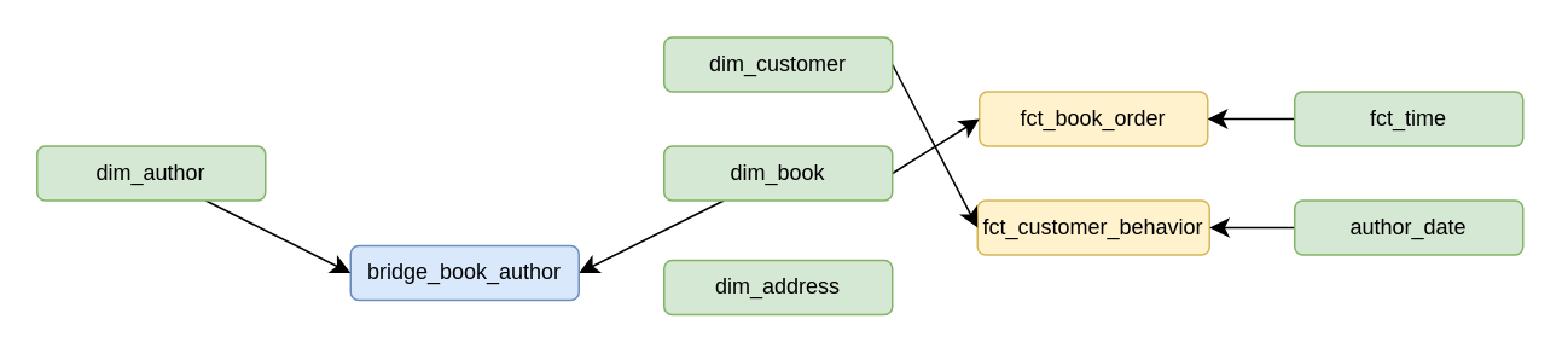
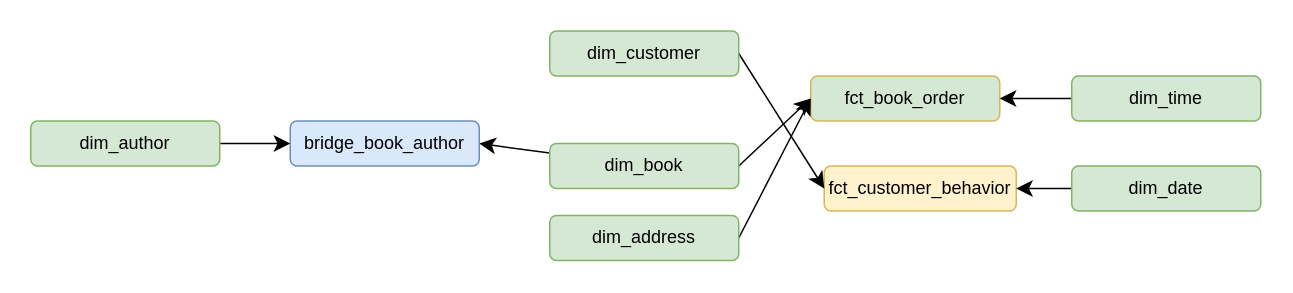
- <mxCell id="2" value="fct_book_order" style="rounded=1;whiteSpace=wrap;html=1;fillColor=#fff2cc;strokeColor=#d6b656;" vertex="1" parent="1"><mxGeometry x="540" y="50" width="126" height="30" as="geometry" /></mxCell>
+ <mxCell id="2" value="fct_book_order" style="rounded=1;whiteSpace=wrap;html=1;fillColor=#d5e8d4;strokeColor=#d6b656;" vertex="1" parent="1"><mxGeometry x="540" y="50" width="126" height="30" as="geometry" /></mxCell>
- <mxCell id="7" value="fct_time" style="rounded=1;whiteSpace=wrap;html=1;fillColor=#d5e8d4;strokeColor=#82b366;" vertex="1" parent="1"><mxGeometry x="714" y="50" width="126" height="30" as="geometry" /></mxCell>
+ <mxCell id="7" value="dim_time" style="rounded=1;whiteSpace=wrap;html=1;fillColor=#d5e8d4;strokeColor=#82b366;" vertex="1" parent="1"><mxGeometry x="714" y="50" width="126" height="30" as="geometry" /></mxCell>
- <mxCell id="14" value="&lt;div&gt;dim_book&lt;/div&gt;" style="rounded=1;whiteSpace=wrap;html=1;fillColor=#d5e8d4;strokeColor=#82b366;" vertex="1" parent="1"><mxGeometry x="366" y="80" width="126" height="30" as="geometry" /></mxCell>
+ <mxCell id="14" value="&lt;div&gt;dim_book&lt;/div&gt;" style="rounded=1;whiteSpace=wrap;html=1;fillColor=#d5e8d4;strokeColor=#82b366;" vertex="1" parent="1"><mxGeometry x="366" y="95" width="126" height="30" as="geometry" /></mxCell>
+ <mxCell id="10" style="edgeStyle=none;curved=1;rounded=0;orthogonalLoop=1;jettySize=auto;html=1;entryX=0;entryY=0.5;entryDx=0;entryDy=0;fontSize=12;startSize=8;endSize=8;exitX=1;exitY=0.5;exitDx=0;exitDy=0;" edge="1" parent="1" source="11" target="2"><mxGeometry relative="1" as="geometry" /></mxCell>
- <mxCell id="3" value="fct_customer_behavior" style="rounded=1;whiteSpace=wrap;html=1;fillColor=#fff2cc;strokeColor=#d6b656;" vertex="1" parent="1"><mxGeometry x="539" y="110" width="128" height="30" as="geometry" /></mxCell>
+ <mxCell id="3" value="fct_customer_behavior" style="rounded=1;whiteSpace=wrap;html=1;fillColor=#fff2cc;strokeColor=#d6b656;" vertex="1" parent="1"><mxGeometry x="549" y="110" width="128" height="30" as="geometry" /></mxCell>
- <mxCell id="5" value="author_date" style="rounded=1;whiteSpace=wrap;html=1;fillColor=#d5e8d4;strokeColor=#82b366;" vertex="1" parent="1"><mxGeometry x="714" y="110" width="126" height="30" as="geometry" /></mxCell>
+ <mxCell id="5" value="dim_date" style="rounded=1;whiteSpace=wrap;html=1;fillColor=#d5e8d4;strokeColor=#82b366;" vertex="1" parent="1"><mxGeometry x="714" y="110" width="126" height="30" as="geometry" /></mxCell>
- <mxCell id="15" value="bridge_book_author" style="rounded=1;whiteSpace=wrap;html=1;fillColor=#dae8fc;strokeColor=#6c8ebf;" vertex="1" parent="1"><mxGeometry x="193" y="135" width="126" height="30" as="geometry" /></mxCell>
+ <mxCell id="15" value="bridge_book_author" style="rounded=1;whiteSpace=wrap;html=1;fillColor=#dae8fc;strokeColor=#6c8ebf;" vertex="1" parent="1"><mxGeometry x="193" y="80" width="126" height="30" as="geometry" /></mxCell>
